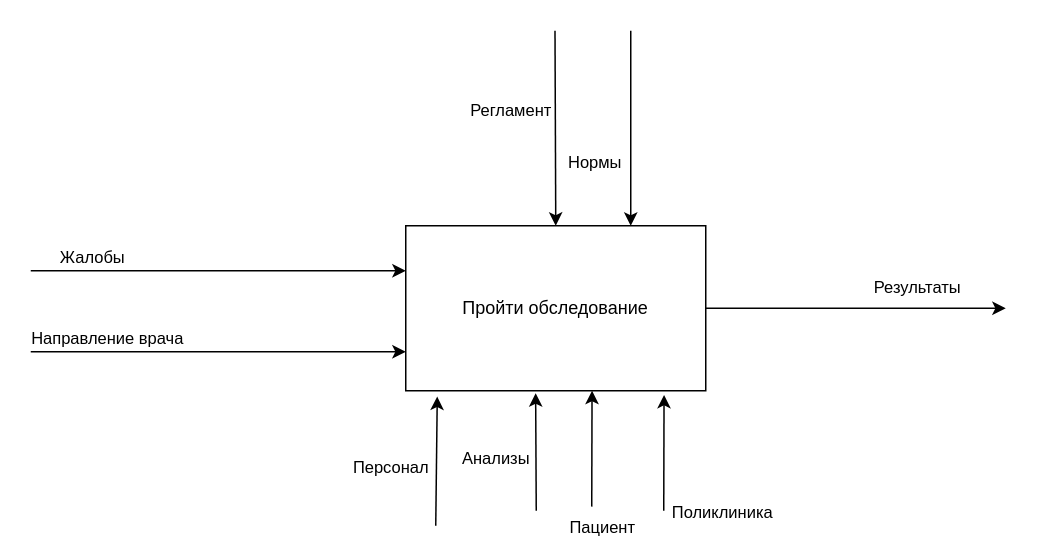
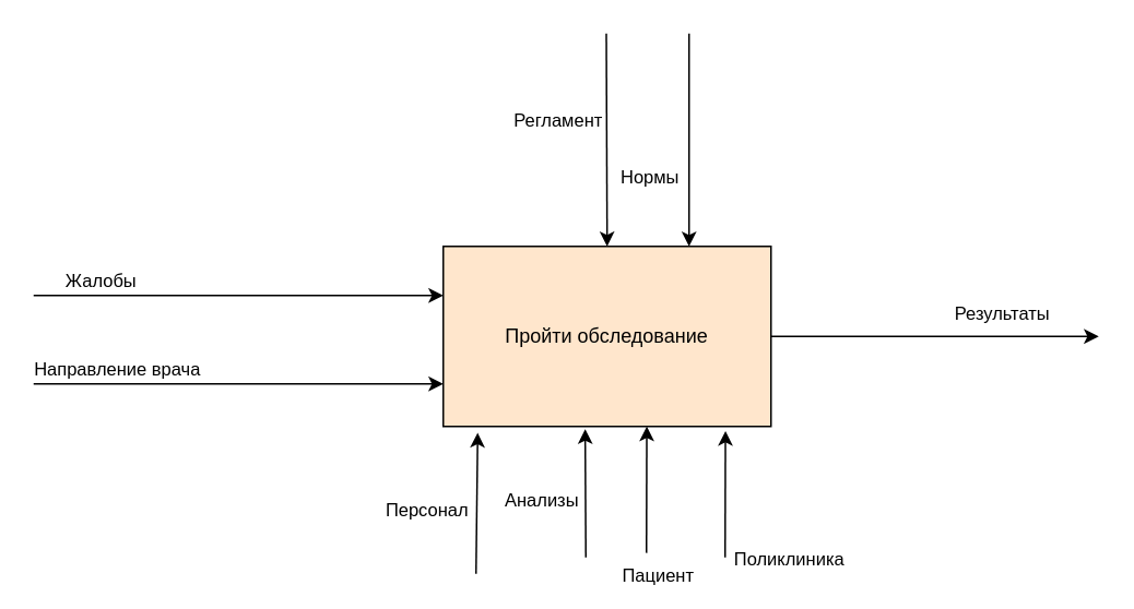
- <mxCell id="2" value="Пройти обследование" style="rounded=0;whiteSpace=wrap;html=1;" parent="1" vertex="1"><mxGeometry x="270" y="150" width="200" height="110" as="geometry" /></mxCell>
+ <mxCell id="2" value="Пройти обследование" style="rounded=0;whiteSpace=wrap;html=1;fillColor=#ffe6cc;" parent="1" vertex="1"><mxGeometry x="270" y="150" width="200" height="110" as="geometry" /></mxCell>
